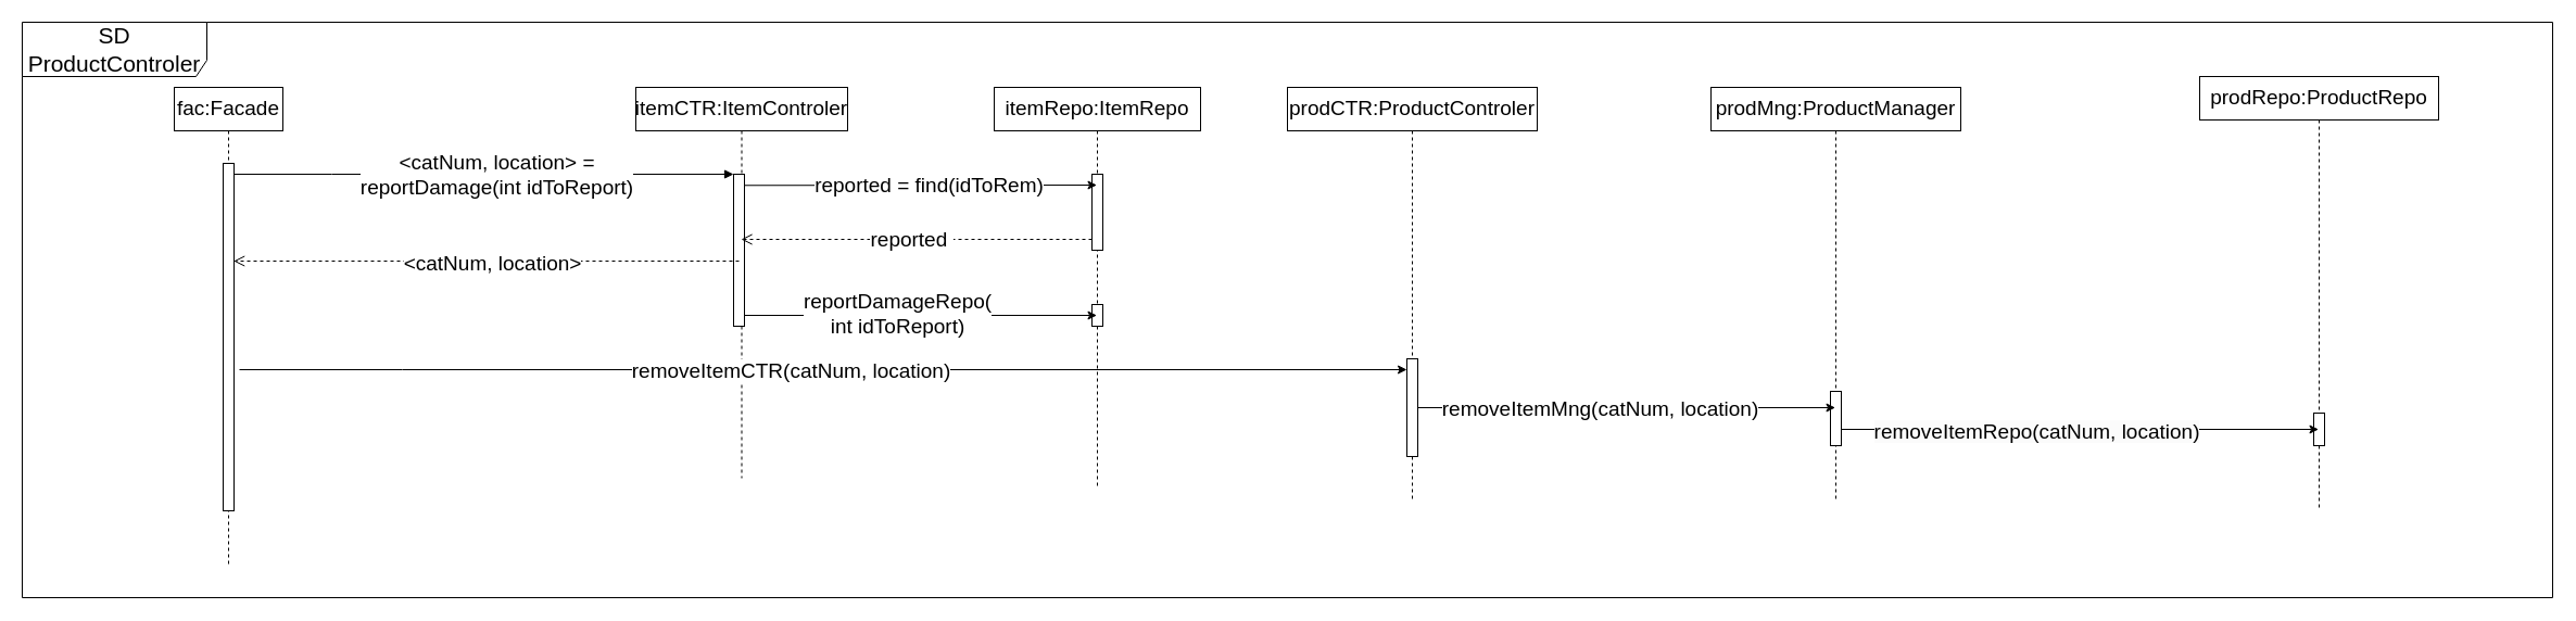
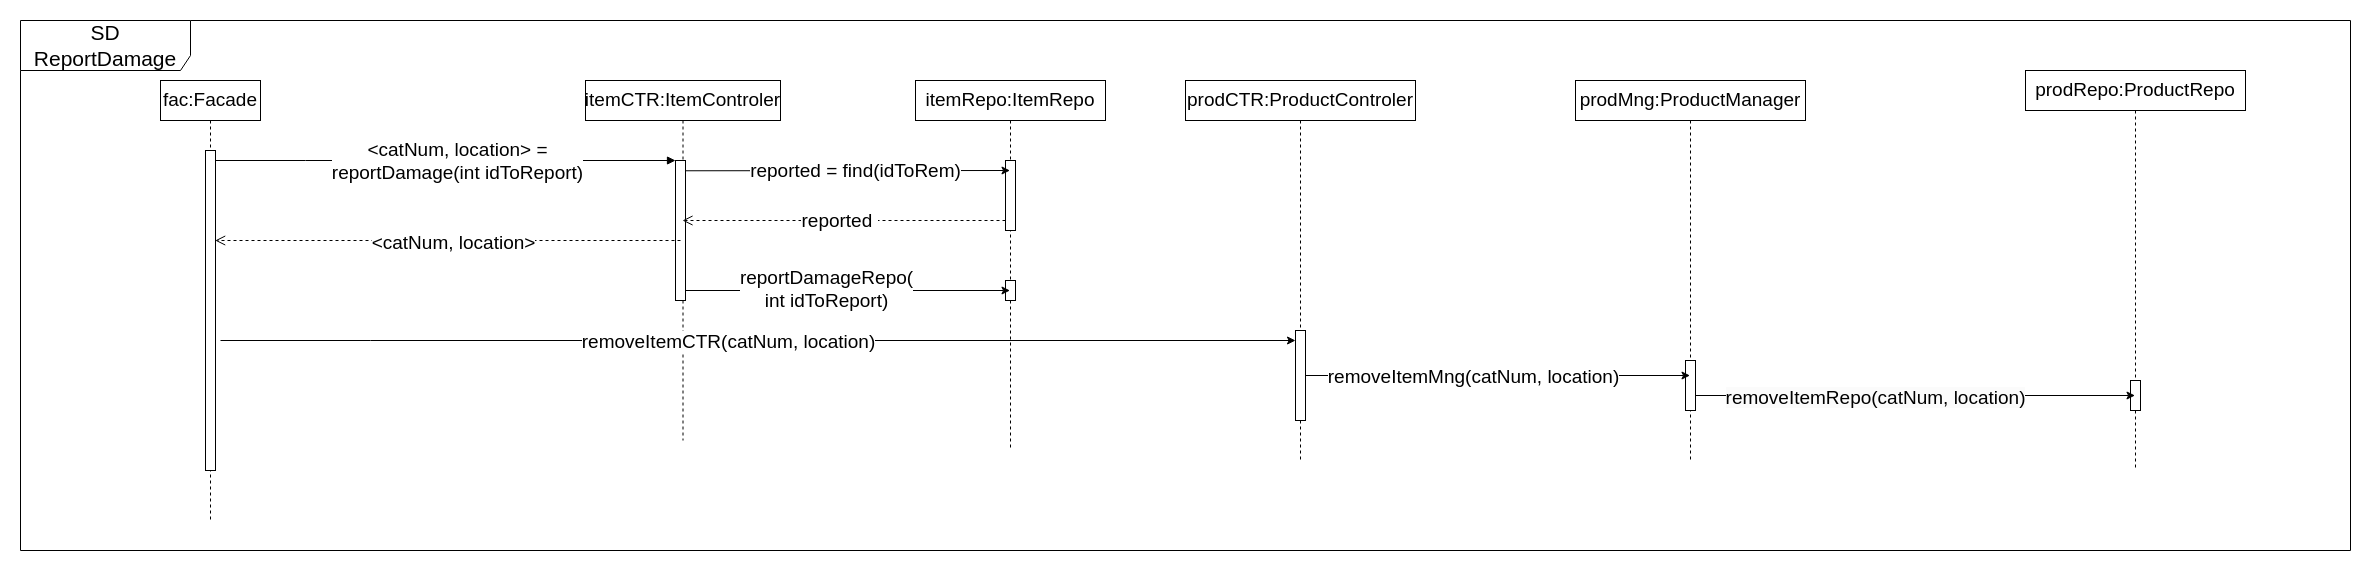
- <mxCell id="31" value="&lt;font style=&quot;font-size: 21px;&quot;&gt;SD ProductControler&lt;/font&gt;" style="shape=umlFrame;whiteSpace=wrap;html=1;pointerEvents=0;width=170;height=50;" parent="1" vertex="1"><mxGeometry x="20" y="20" width="2330" height="530" as="geometry" /></mxCell>
+ <mxCell id="31" value="&lt;font style=&quot;font-size: 21px;&quot;&gt;SD ReportDamage&lt;/font&gt;" style="shape=umlFrame;whiteSpace=wrap;html=1;pointerEvents=0;width=170;height=50;" parent="1" vertex="1"><mxGeometry x="20" y="20" width="2330" height="530" as="geometry" /></mxCell>
